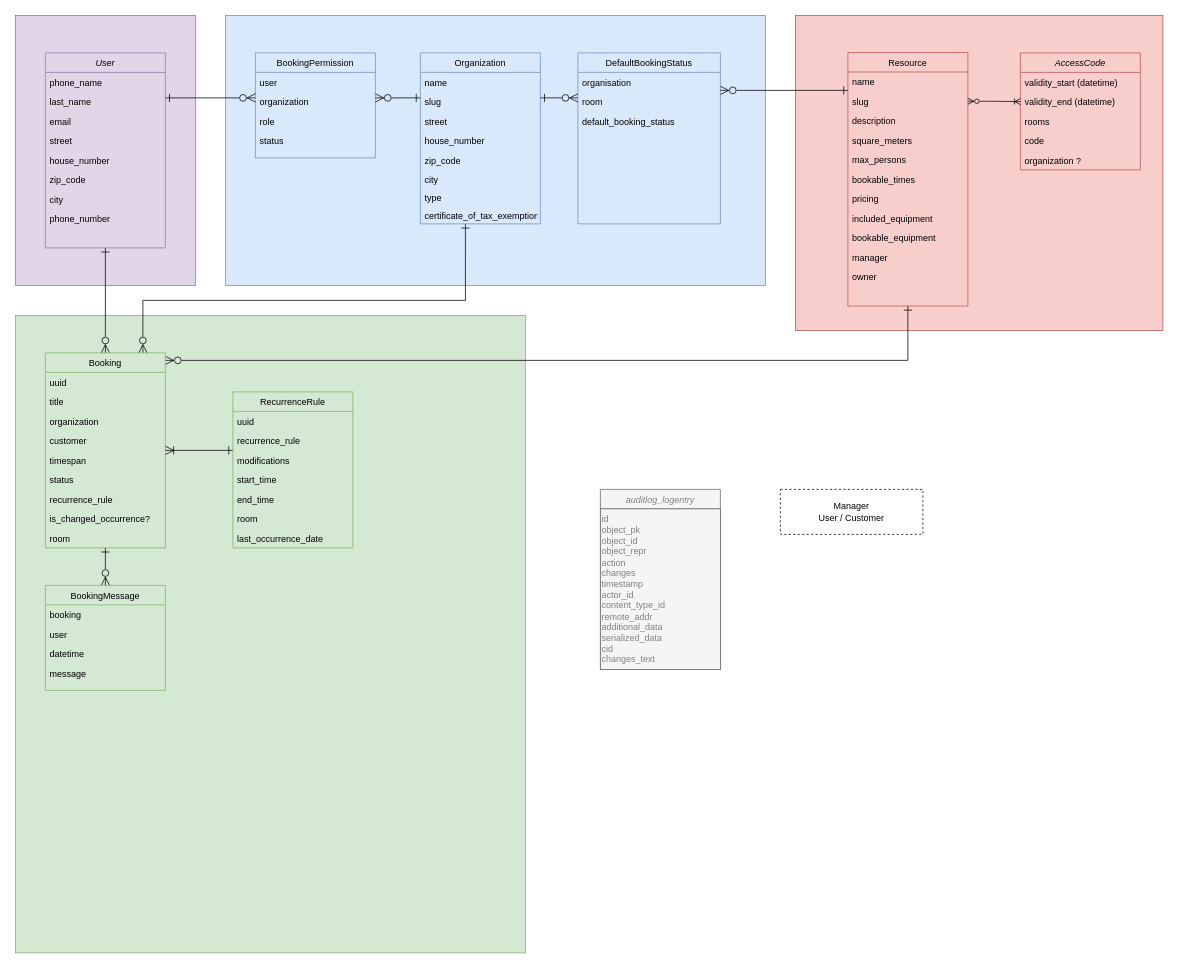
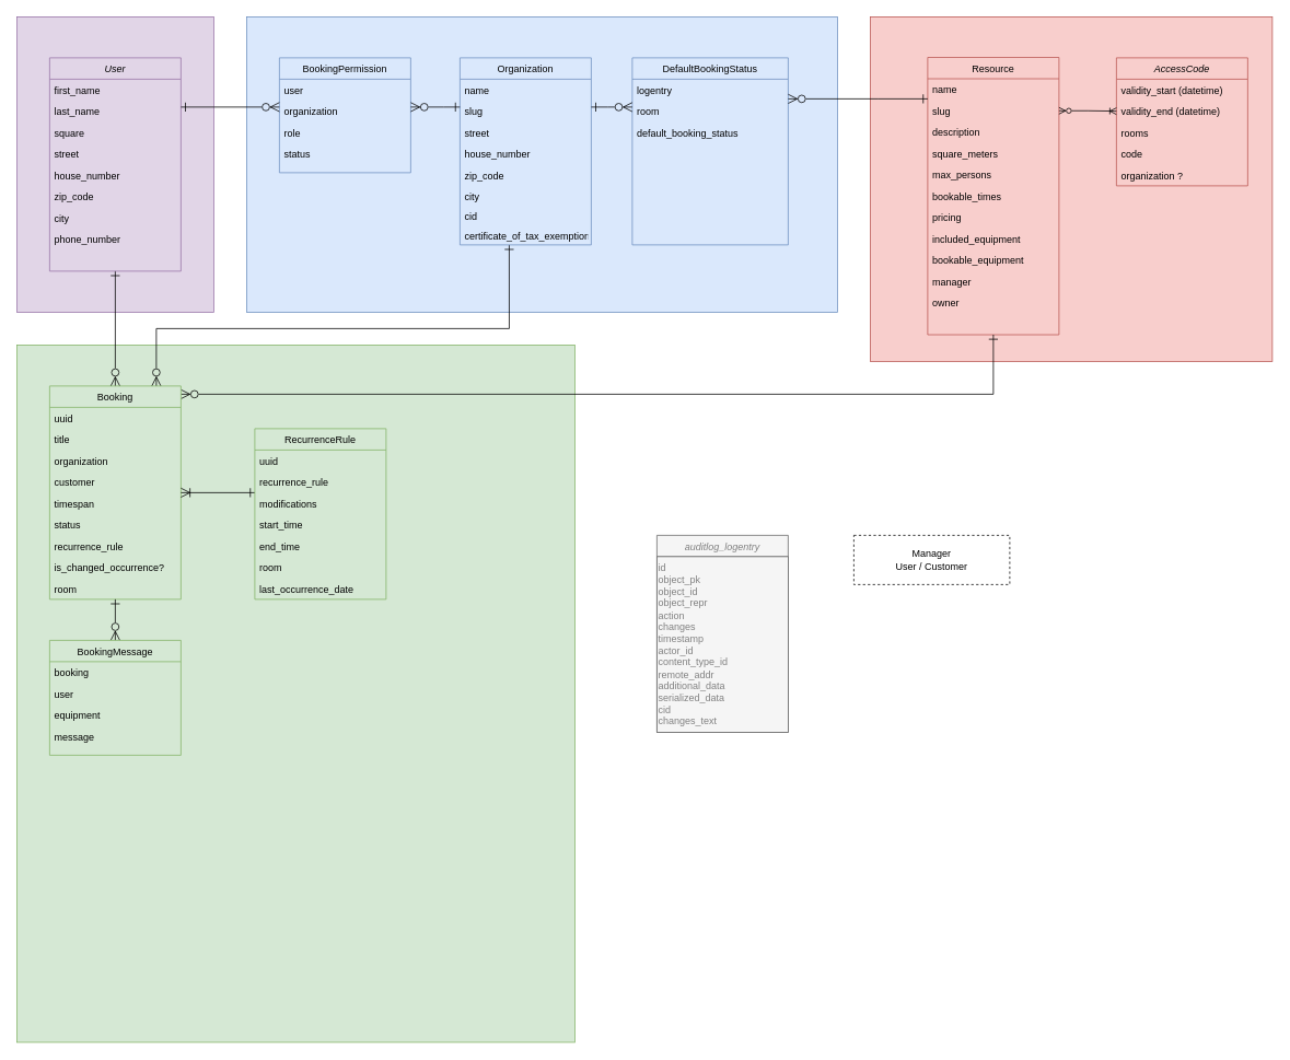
- <mxCell id="8" value="phone_name" style="text;align=left;verticalAlign=top;spacingLeft=4;spacingRight=4;overflow=hidden;rotatable=0;points=[[0,0.5],[1,0.5]];portConstraint=eastwest;" parent="7" vertex="1"><mxGeometry y="26" width="160" height="26" as="geometry" /></mxCell>
+ <mxCell id="8" value="first_name" style="text;align=left;verticalAlign=top;spacingLeft=4;spacingRight=4;overflow=hidden;rotatable=0;points=[[0,0.5],[1,0.5]];portConstraint=eastwest;" parent="7" vertex="1"><mxGeometry y="26" width="160" height="26" as="geometry" /></mxCell>
- <mxCell id="59" value="organisation" style="text;align=left;verticalAlign=top;spacingLeft=4;spacingRight=4;overflow=hidden;rotatable=0;points=[[0,0.5],[1,0.5]];portConstraint=eastwest;" parent="58" vertex="1"><mxGeometry y="26" width="190" height="26" as="geometry" /></mxCell>
+ <mxCell id="59" value="logentry" style="text;align=left;verticalAlign=top;spacingLeft=4;spacingRight=4;overflow=hidden;rotatable=0;points=[[0,0.5],[1,0.5]];portConstraint=eastwest;" parent="58" vertex="1"><mxGeometry y="26" width="190" height="26" as="geometry" /></mxCell>
- <mxCell id="10" value="email" style="text;align=left;verticalAlign=top;spacingLeft=4;spacingRight=4;overflow=hidden;rotatable=0;points=[[0,0.5],[1,0.5]];portConstraint=eastwest;rounded=0;shadow=0;html=0;" parent="7" vertex="1"><mxGeometry y="78" width="160" height="26" as="geometry" /></mxCell>
+ <mxCell id="10" value="square" style="text;align=left;verticalAlign=top;spacingLeft=4;spacingRight=4;overflow=hidden;rotatable=0;points=[[0,0.5],[1,0.5]];portConstraint=eastwest;rounded=0;shadow=0;html=0;" parent="7" vertex="1"><mxGeometry y="78" width="160" height="26" as="geometry" /></mxCell>
- <mxCell id="24" value="type" style="text;align=left;verticalAlign=top;spacingLeft=4;spacingRight=4;overflow=hidden;rotatable=0;points=[[0,0.5],[1,0.5]];portConstraint=eastwest;" parent="17" vertex="1"><mxGeometry y="180" width="160" height="24" as="geometry" /></mxCell>
+ <mxCell id="24" value="cid" style="text;align=left;verticalAlign=top;spacingLeft=4;spacingRight=4;overflow=hidden;rotatable=0;points=[[0,0.5],[1,0.5]];portConstraint=eastwest;" parent="17" vertex="1"><mxGeometry y="180" width="160" height="24" as="geometry" /></mxCell>
- <mxCell id="56" value="datetime" style="text;align=left;verticalAlign=top;spacingLeft=4;spacingRight=4;overflow=hidden;rotatable=0;points=[[0,0.5],[1,0.5]];portConstraint=eastwest;rounded=0;shadow=0;html=0;" parent="53" vertex="1"><mxGeometry y="78" width="160" height="26" as="geometry" /></mxCell>
+ <mxCell id="56" value="equipment" style="text;align=left;verticalAlign=top;spacingLeft=4;spacingRight=4;overflow=hidden;rotatable=0;points=[[0,0.5],[1,0.5]];portConstraint=eastwest;rounded=0;shadow=0;html=0;" parent="53" vertex="1"><mxGeometry y="78" width="160" height="26" as="geometry" /></mxCell>
